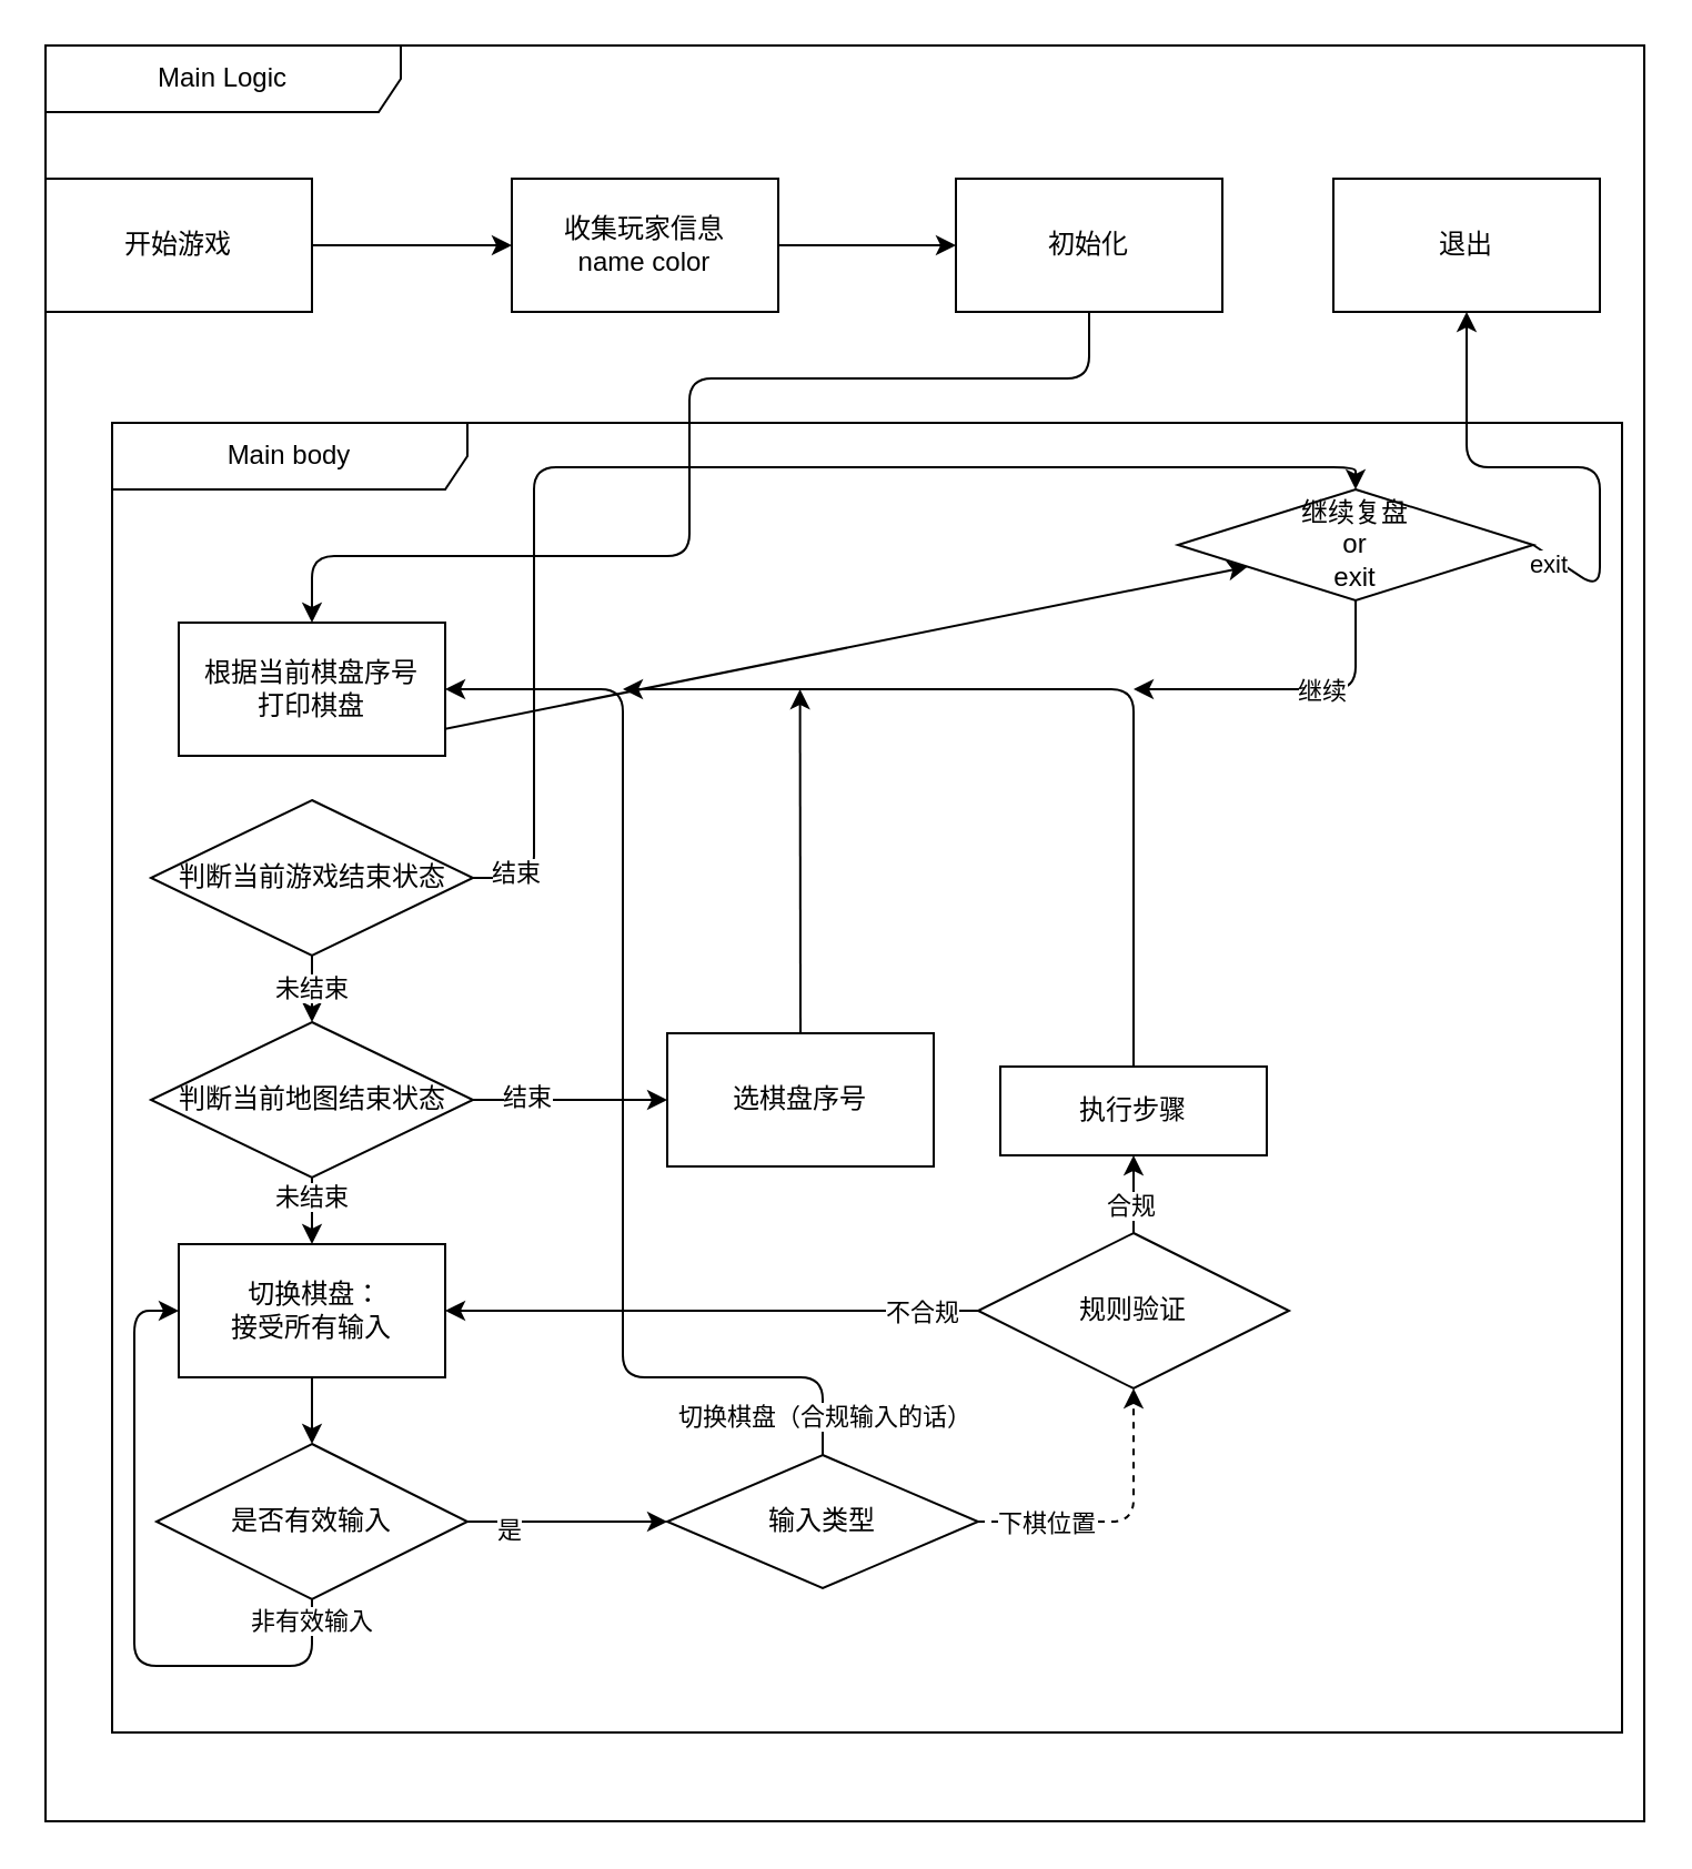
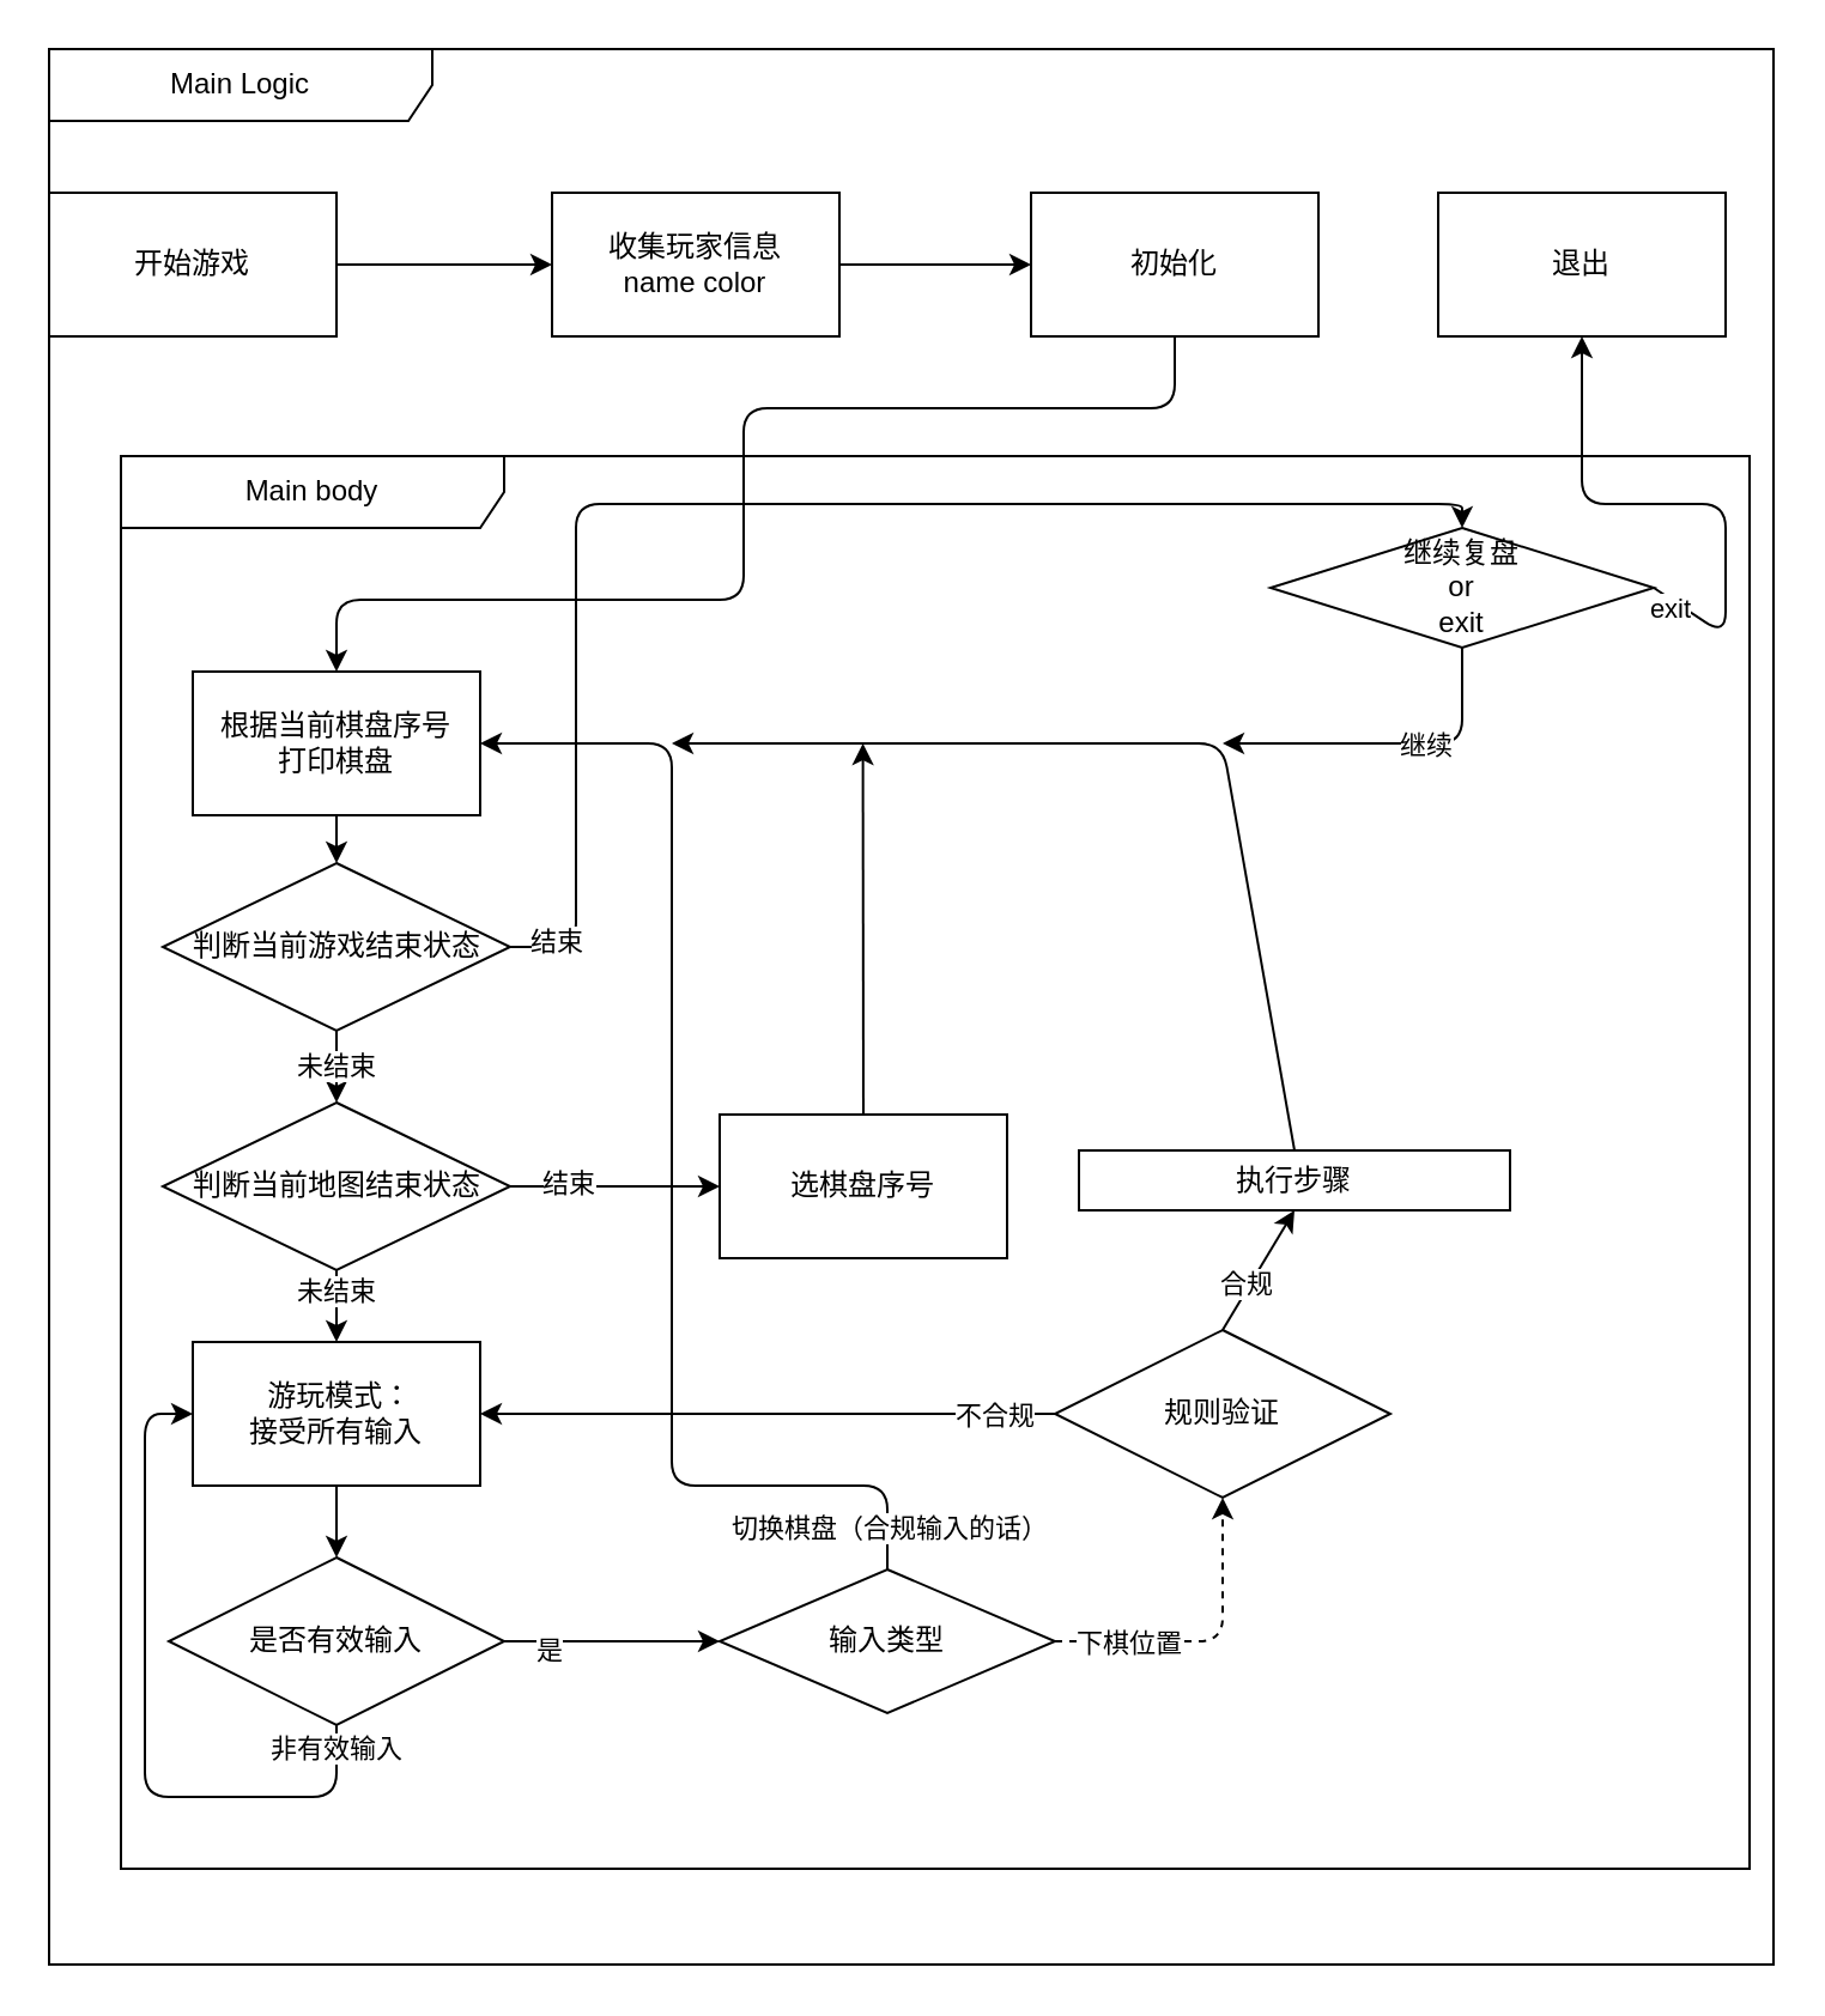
- <mxCell id="8" style="edgeStyle=none;html=1;exitX=0.5;exitY=1;exitDx=0;exitDy=0;" parent="7" source="9" target="41" edge="1"><mxGeometry relative="1" as="geometry" /></mxCell>
+ <mxCell id="8" style="edgeStyle=none;html=1;exitX=0.5;exitY=1;exitDx=0;exitDy=0;entryX=0.5;entryY=0;entryDx=0;entryDy=0;" parent="7" source="9" target="14" edge="1"><mxGeometry relative="1" as="geometry" /></mxCell>
- <mxCell id="38" value="执行步骤" style="rounded=0;whiteSpace=wrap;html=1;" parent="7" vertex="1"><mxGeometry x="400" y="290" width="120" height="40" as="geometry" /></mxCell>
+ <mxCell id="38" value="执行步骤" style="rounded=0;whiteSpace=wrap;html=1;" parent="7" vertex="1"><mxGeometry x="400" y="290" width="180" height="25" as="geometry" /></mxCell>
- <mxCell id="21" value="&amp;nbsp;切换棋盘：&lt;br&gt;接受所有输入" style="rounded=0;whiteSpace=wrap;html=1;" parent="7" vertex="1"><mxGeometry x="30" y="370" width="120" height="60" as="geometry" /></mxCell>
+ <mxCell id="21" value="&amp;nbsp;游玩模式：&lt;br&gt;接受所有输入" style="rounded=0;whiteSpace=wrap;html=1;" parent="7" vertex="1"><mxGeometry x="30" y="370" width="120" height="60" as="geometry" /></mxCell>
